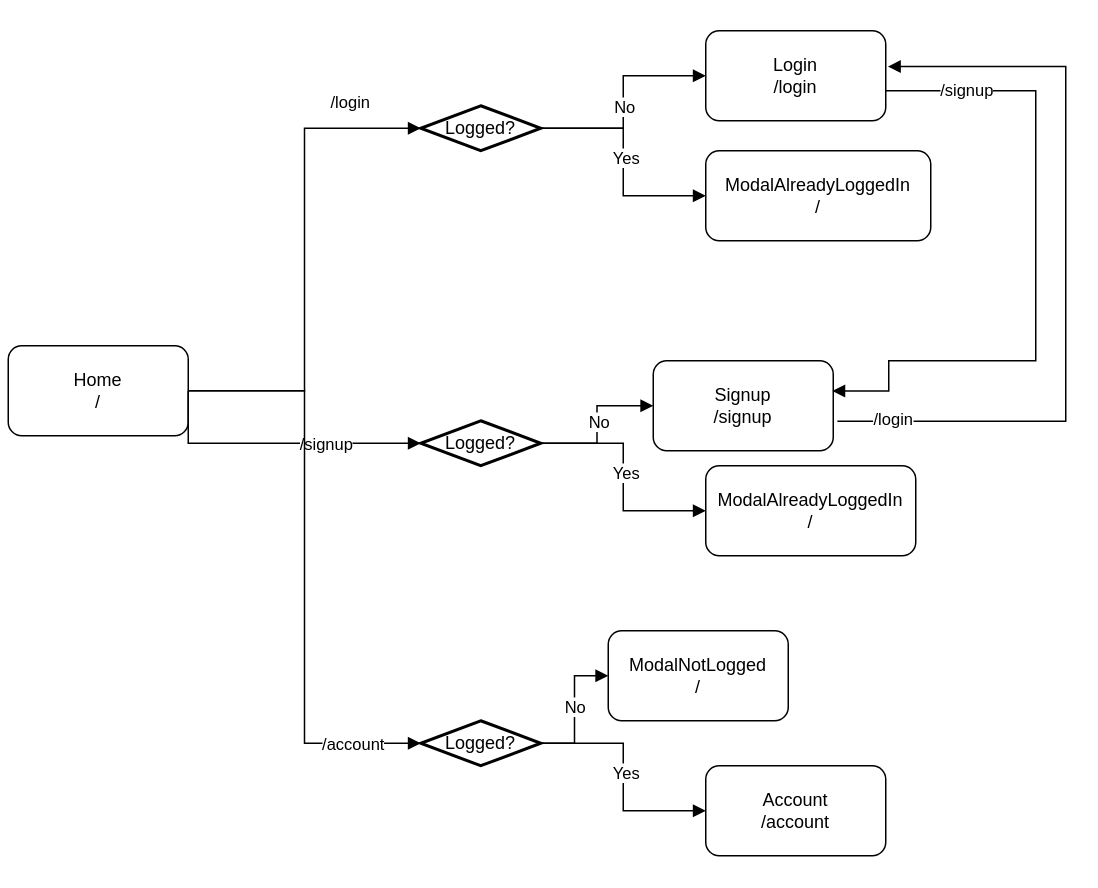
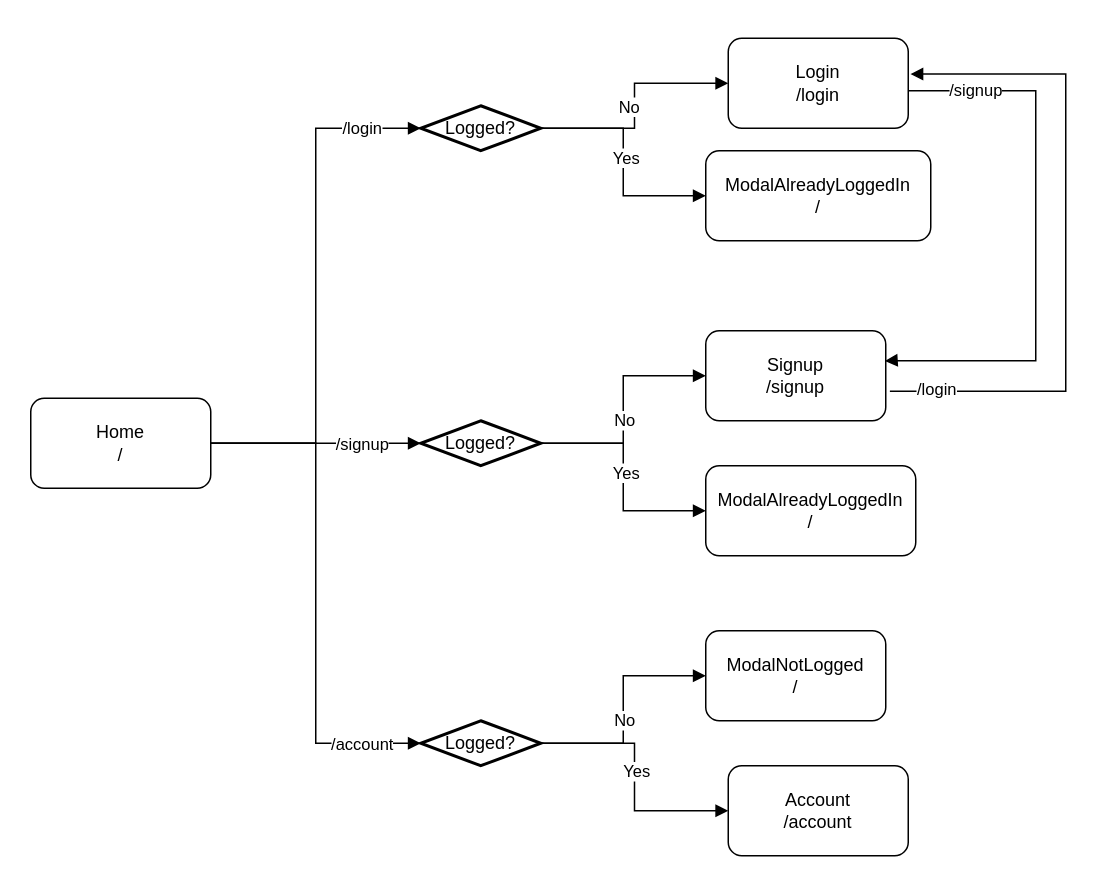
- <mxCell id="3" value="&lt;div&gt;Login&lt;/div&gt;&lt;div&gt;/login&lt;/div&gt;" style="rounded=1;whiteSpace=wrap;html=1;" vertex="1" parent="1"><mxGeometry x="470" y="20" width="120" height="60" as="geometry" /></mxCell>
+ <mxCell id="3" value="&lt;div&gt;Login&lt;/div&gt;&lt;div&gt;/login&lt;/div&gt;" style="rounded=1;whiteSpace=wrap;html=1;" vertex="1" parent="1"><mxGeometry x="485" y="25" width="120" height="60" as="geometry" /></mxCell>
- <mxCell id="2" value="Home&lt;div&gt;/&lt;/div&gt;" style="rounded=1;whiteSpace=wrap;html=1;" vertex="1" parent="1"><mxGeometry x="5" y="230" width="120" height="60" as="geometry" /></mxCell>
+ <mxCell id="2" value="Home&lt;div&gt;/&lt;/div&gt;" style="rounded=1;whiteSpace=wrap;html=1;" vertex="1" parent="1"><mxGeometry x="20" y="265" width="120" height="60" as="geometry" /></mxCell>
- <mxCell id="14" value="&lt;div&gt;Signup&lt;/div&gt;&lt;div&gt;/signup&lt;/div&gt;" style="rounded=1;whiteSpace=wrap;html=1;" vertex="1" parent="1"><mxGeometry x="435" y="240" width="120" height="60" as="geometry" /></mxCell>
+ <mxCell id="14" value="&lt;div&gt;Signup&lt;/div&gt;&lt;div&gt;/signup&lt;/div&gt;" style="rounded=1;whiteSpace=wrap;html=1;" vertex="1" parent="1"><mxGeometry x="470" y="220" width="120" height="60" as="geometry" /></mxCell>
- <mxCell id="23" value="&lt;div&gt;ModalNotLogged&lt;/div&gt;&lt;div&gt;/&lt;/div&gt;" style="rounded=1;whiteSpace=wrap;html=1;" vertex="1" parent="1"><mxGeometry x="405" y="420" width="120" height="60" as="geometry" /></mxCell>
+ <mxCell id="23" value="&lt;div&gt;ModalNotLogged&lt;/div&gt;&lt;div&gt;/&lt;/div&gt;" style="rounded=1;whiteSpace=wrap;html=1;" vertex="1" parent="1"><mxGeometry x="470" y="420" width="120" height="60" as="geometry" /></mxCell>
- <mxCell id="29" value="&lt;div&gt;Account&lt;/div&gt;&lt;div&gt;/account&lt;/div&gt;" style="rounded=1;whiteSpace=wrap;html=1;" vertex="1" parent="1"><mxGeometry x="470" y="510" width="120" height="60" as="geometry" /></mxCell>
+ <mxCell id="29" value="&lt;div&gt;Account&lt;/div&gt;&lt;div&gt;/account&lt;/div&gt;" style="rounded=1;whiteSpace=wrap;html=1;" vertex="1" parent="1"><mxGeometry x="485" y="510" width="120" height="60" as="geometry" /></mxCell>
